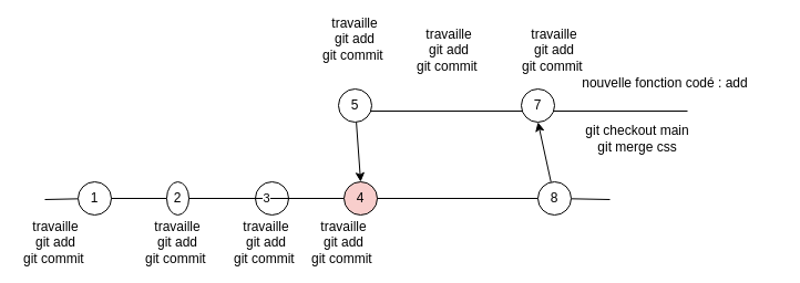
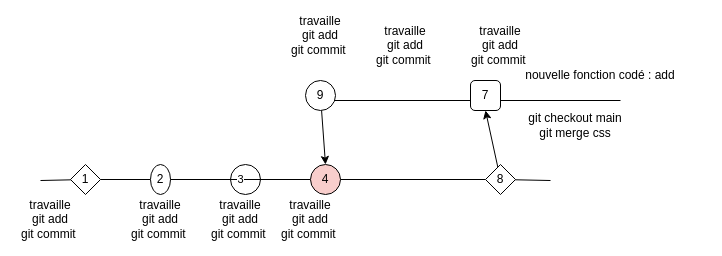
- <mxCell id="17" value="5" style="ellipse;whiteSpace=wrap;html=1;" parent="1" vertex="1"><mxGeometry x="305" y="80" width="30" height="30" as="geometry" /></mxCell>
+ <mxCell id="17" value="9" style="ellipse;whiteSpace=wrap;html=1;" parent="1" vertex="1"><mxGeometry x="305" y="80" width="30" height="30" as="geometry" /></mxCell>
- <mxCell id="18" value="7" style="ellipse;whiteSpace=wrap;html=1;" parent="1" vertex="1"><mxGeometry x="470" y="80" width="30" height="30" as="geometry" /></mxCell>
+ <mxCell id="18" value="7" style="whiteSpace=wrap;html=1;rounded=1;" parent="1" vertex="1"><mxGeometry x="470" y="80" width="30" height="30" as="geometry" /></mxCell>
- <mxCell id="4" value="1" style="ellipse;whiteSpace=wrap;html=1;" parent="1" vertex="1"><mxGeometry x="70" y="164" width="30" height="30" as="geometry" /></mxCell>
+ <mxCell id="4" value="1" style="rhombus;whiteSpace=wrap;html=1;" parent="1" vertex="1"><mxGeometry x="70" y="164" width="30" height="30" as="geometry" /></mxCell>
- <mxCell id="24" value="8" style="ellipse;whiteSpace=wrap;html=1;" parent="1" vertex="1"><mxGeometry x="485" y="164" width="30" height="30" as="geometry" /></mxCell>
+ <mxCell id="24" value="8" style="rhombus;whiteSpace=wrap;html=1;" parent="1" vertex="1"><mxGeometry x="485" y="164" width="30" height="30" as="geometry" /></mxCell>
